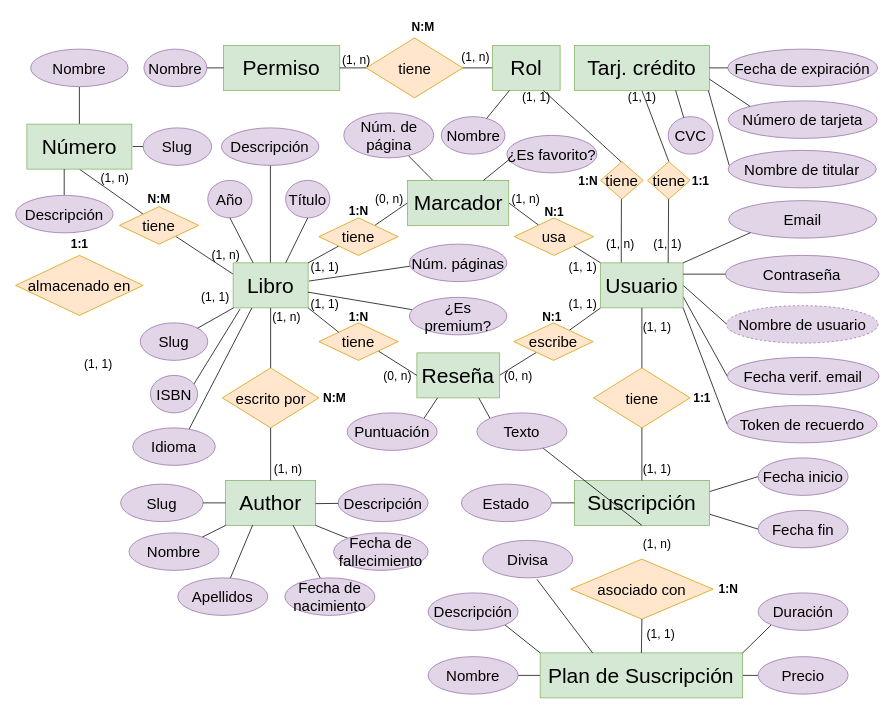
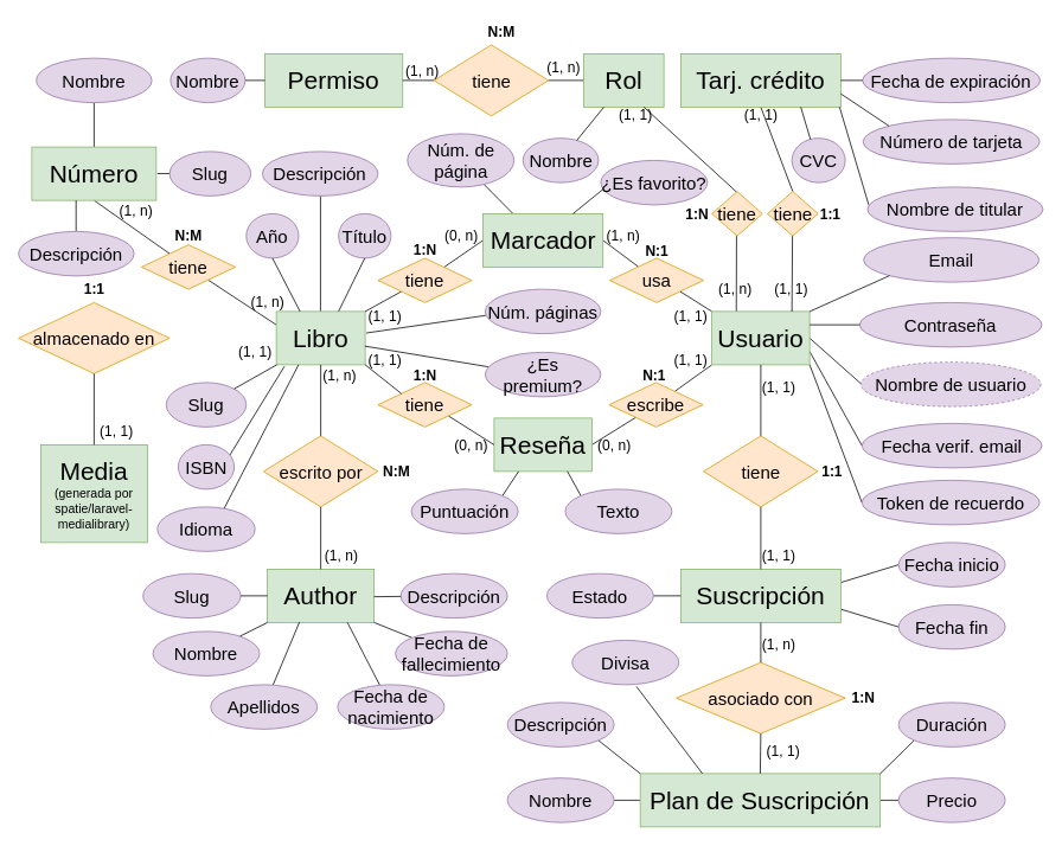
- <mxCell id="151" value="Nombre de titular" style="ellipse;whiteSpace=wrap;html=1;fillColor=#e1d5e7;strokeColor=#9673a6;fontSize=20;" parent="1" vertex="1"><mxGeometry x="970" y="200" width="197.49" height="50" as="geometry" /></mxCell>
+ <mxCell id="151" value="Nombre de titular" style="ellipse;whiteSpace=wrap;html=1;fillColor=#e1d5e7;strokeColor=#9673a6;fontSize=20;" parent="1" vertex="1"><mxGeometry x="975" y="210" width="197.49" height="50" as="geometry" /></mxCell>
+ <mxCell id="31" value="" style="endArrow=none;html=1;rounded=0;entryX=0.5;entryY=1;entryDx=0;entryDy=0;exitX=0.5;exitY=0;exitDx=0;exitDy=0;" parent="1" source="2" target="6" edge="1"><mxGeometry width="50" height="50" relative="1" as="geometry"><mxPoint x="80" y="480" as="sourcePoint" /><mxPoint x="130" y="430" as="targetPoint" /></mxGeometry></mxCell>
+ <mxCell id="2" value="&lt;span style=&quot;font-size: 28px;&quot;&gt;Media&lt;/span&gt;&lt;div style=&quot;font-size: 14px;&quot;&gt;&lt;span style=&quot;&quot;&gt;(generada por spatie/&lt;/span&gt;&lt;span style=&quot;background-color: initial;&quot;&gt;laravel-medialibrary&lt;/span&gt;&lt;span style=&quot;background-color: initial;&quot;&gt;)&lt;/span&gt;&lt;/div&gt;" style="rounded=0;whiteSpace=wrap;html=1;fillColor=#d5e8d4;strokeColor=#82b366;" parent="1" vertex="1"><mxGeometry x="45" y="500" width="120" height="110" as="geometry" /></mxCell>
- <mxCell id="29" value="" style="endArrow=none;html=1;rounded=0;exitX=0.5;exitY=1;exitDx=0;exitDy=0;" parent="1" source="19" target="104" edge="1"><mxGeometry width="50" height="50" relative="1" as="geometry"><mxPoint x="1050" y="760" as="sourcePoint" /><mxPoint x="1100" y="710" as="targetPoint" /></mxGeometry></mxCell>
+ <mxCell id="29" value="" style="endArrow=none;html=1;rounded=0;exitX=0.5;exitY=1;exitDx=0;exitDy=0;entryX=0.5;entryY=0;entryDx=0;entryDy=0;" parent="1" source="19" target="26" edge="1"><mxGeometry width="50" height="50" relative="1" as="geometry"><mxPoint x="1050" y="760" as="sourcePoint" /><mxPoint x="1100" y="710" as="targetPoint" /></mxGeometry></mxCell>
